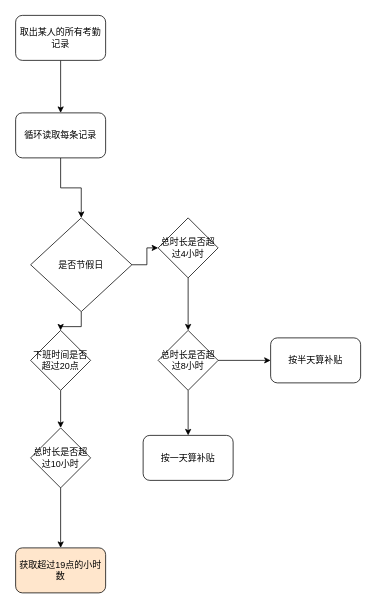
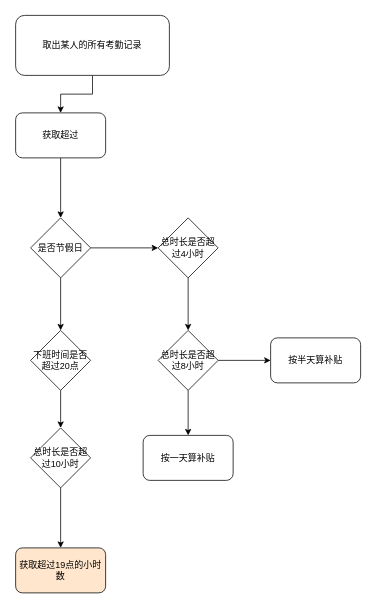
- <mxCell id="3" value="取出某人的所有考勤记录" style="rounded=1;whiteSpace=wrap;html=1;" vertex="1" parent="1"><mxGeometry x="20" y="20" width="120" height="60" as="geometry" /></mxCell>
+ <mxCell id="3" value="取出某人的所有考勤记录" style="rounded=1;whiteSpace=wrap;html=1;" vertex="1" parent="1"><mxGeometry x="20" y="20" width="205" height="80" as="geometry" /></mxCell>
- <mxCell id="5" value="循环读取每条记录" style="rounded=1;whiteSpace=wrap;html=1;" vertex="1" parent="1"><mxGeometry x="20" y="150" width="120" height="60" as="geometry" /></mxCell>
+ <mxCell id="5" value="获取超过" style="rounded=1;whiteSpace=wrap;html=1;" vertex="1" parent="1"><mxGeometry x="20" y="150" width="120" height="60" as="geometry" /></mxCell>
- <mxCell id="8" value="是否节假日" style="rhombus;whiteSpace=wrap;html=1;" vertex="1" parent="1"><mxGeometry x="40" y="290" width="135" height="125" as="geometry" /></mxCell>
+ <mxCell id="8" value="是否节假日" style="rhombus;whiteSpace=wrap;html=1;" vertex="1" parent="1"><mxGeometry x="40" y="290" width="80" height="80" as="geometry" /></mxCell>
